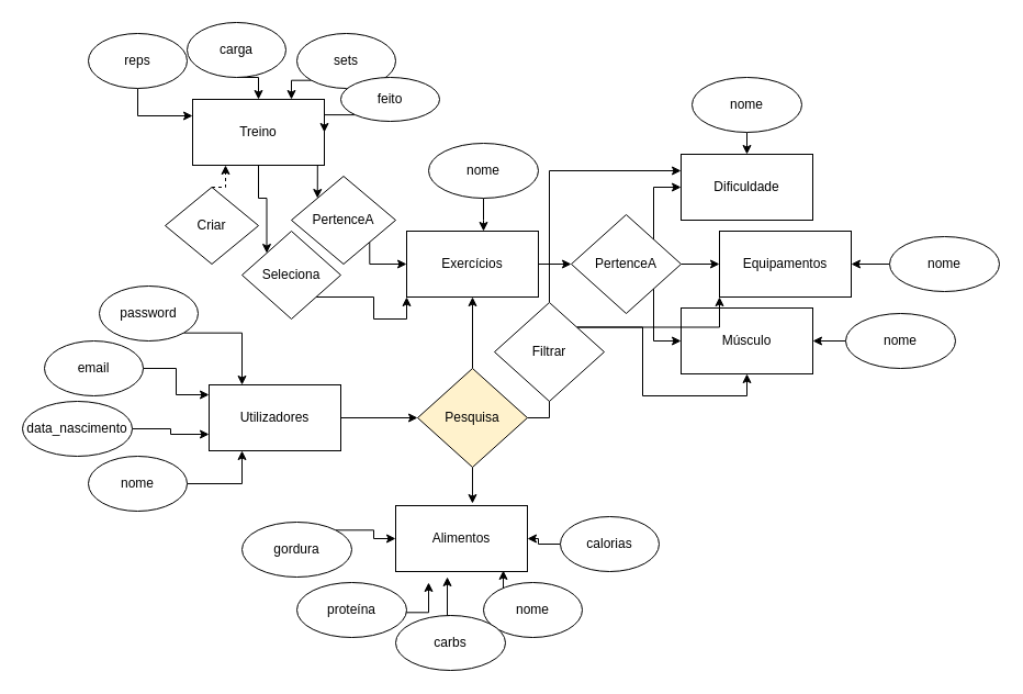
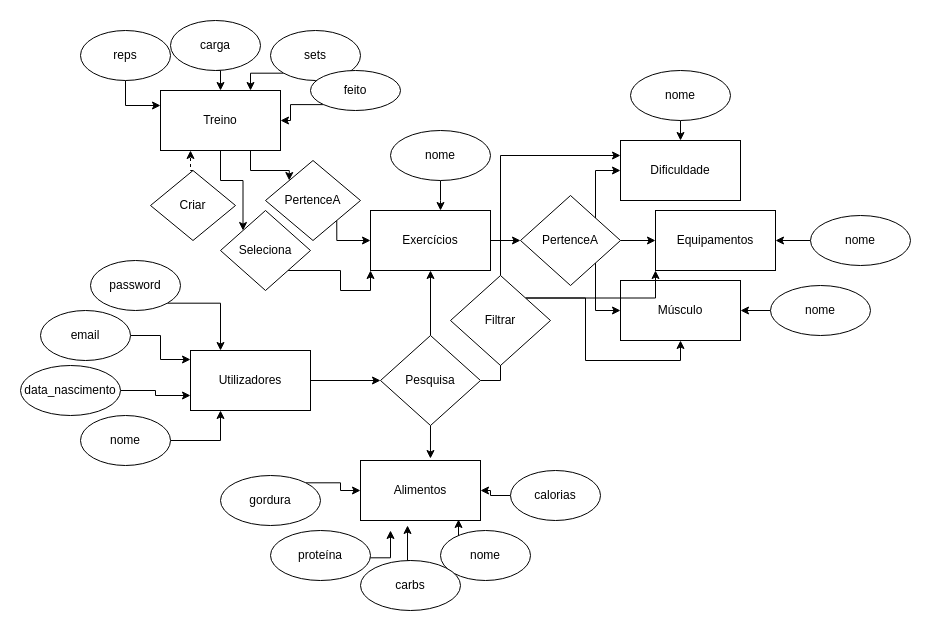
- <mxCell id="42" value="Treino" style="rounded=0;whiteSpace=wrap;html=1;" parent="1" vertex="1"><mxGeometry x="175" y="90" width="120" height="60" as="geometry" /></mxCell>
+ <mxCell id="42" value="Treino" style="rounded=0;whiteSpace=wrap;html=1;" parent="1" vertex="1"><mxGeometry x="160" y="90" width="120" height="60" as="geometry" /></mxCell>
- <mxCell id="33" value="Pesquisa" style="rhombus;whiteSpace=wrap;html=1;fillColor=#fff2cc;" parent="1" vertex="1"><mxGeometry x="380" y="335" width="100" height="90" as="geometry" /></mxCell>
+ <mxCell id="33" value="Pesquisa" style="rhombus;whiteSpace=wrap;html=1;" parent="1" vertex="1"><mxGeometry x="380" y="335" width="100" height="90" as="geometry" /></mxCell>
